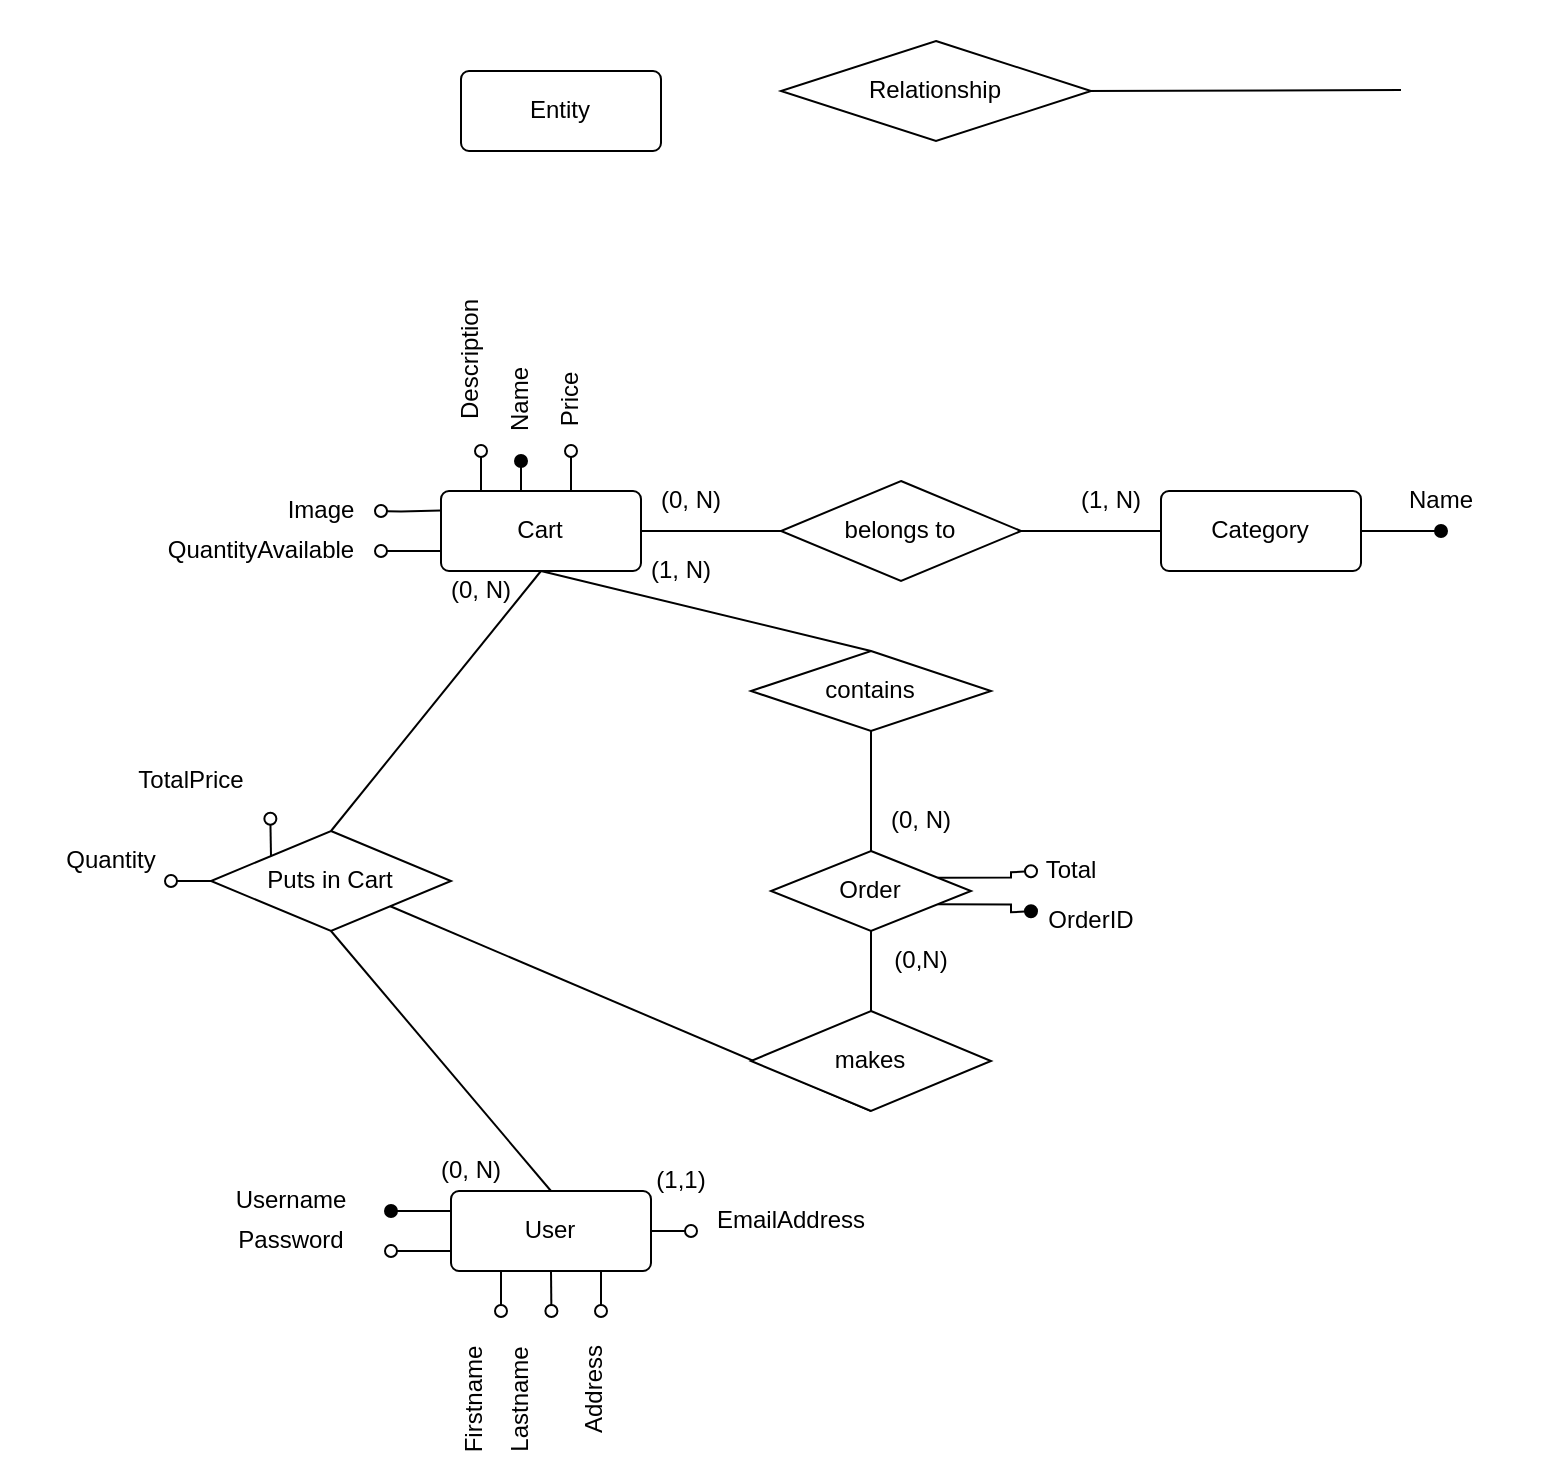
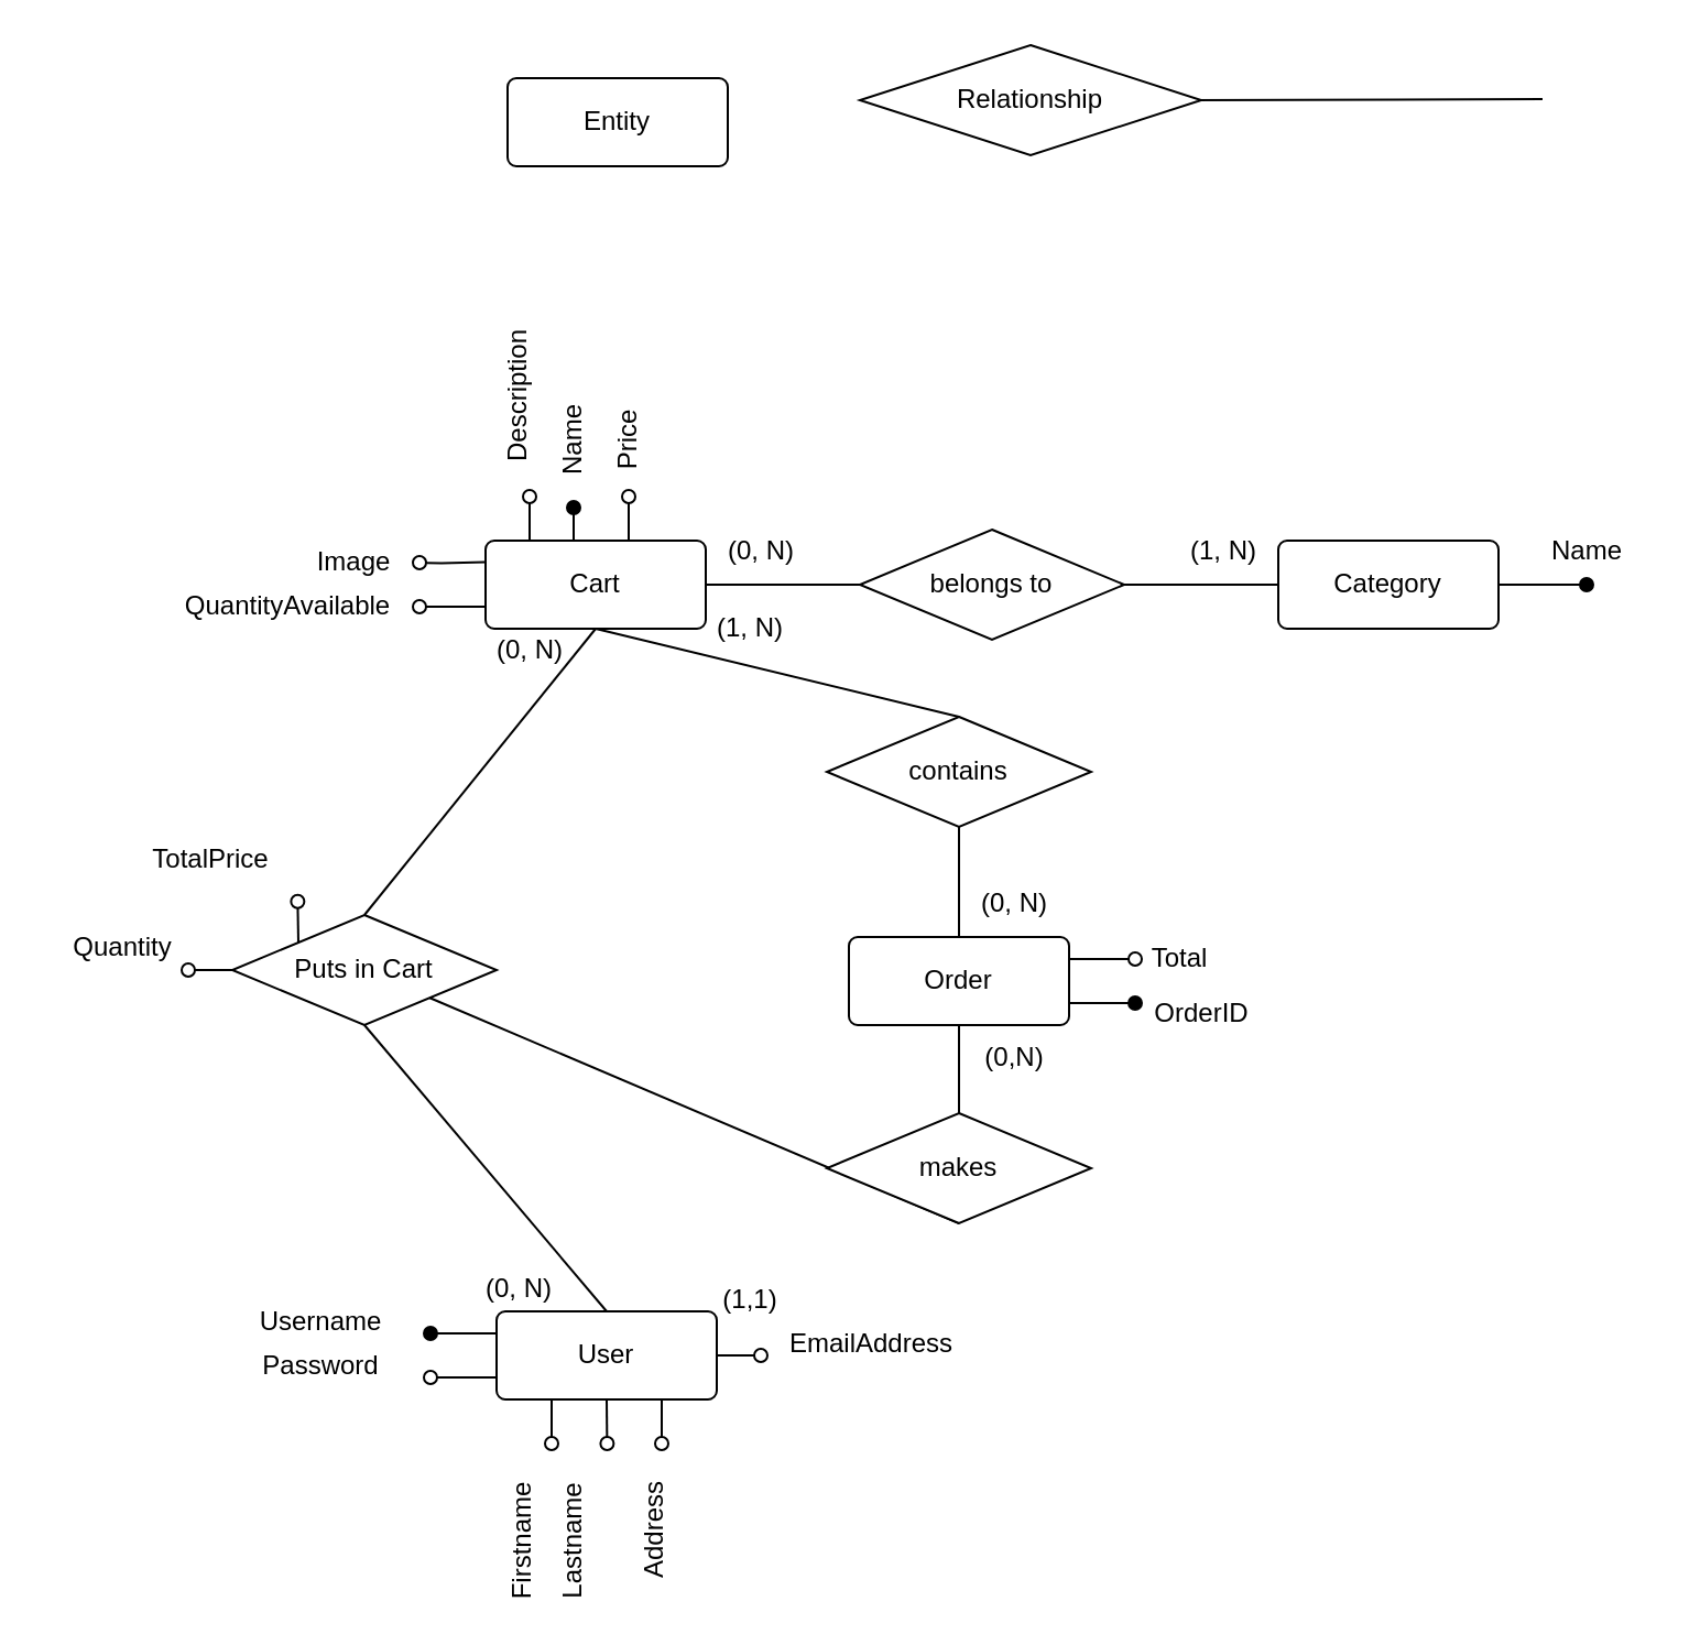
- <mxCell id="51" value="contains" style="shape=rhombus;perimeter=rhombusPerimeter;whiteSpace=wrap;html=1;align=center;" vertex="1" parent="1"><mxGeometry x="375" y="325" width="120" height="40" as="geometry" /></mxCell>
+ <mxCell id="51" value="contains" style="shape=rhombus;perimeter=rhombusPerimeter;whiteSpace=wrap;html=1;align=center;" vertex="1" parent="1"><mxGeometry x="375" y="325" width="120" height="50" as="geometry" /></mxCell>
- <mxCell id="4" value="Order" style="rhombus;arcSize=10;whiteSpace=wrap;html=1;align=center;" vertex="1" parent="1"><mxGeometry x="385" y="425" width="100" height="40" as="geometry" /></mxCell>
+ <mxCell id="4" value="Order" style="rounded=1;arcSize=10;whiteSpace=wrap;html=1;align=center;" vertex="1" parent="1"><mxGeometry x="385" y="425" width="100" height="40" as="geometry" /></mxCell>
